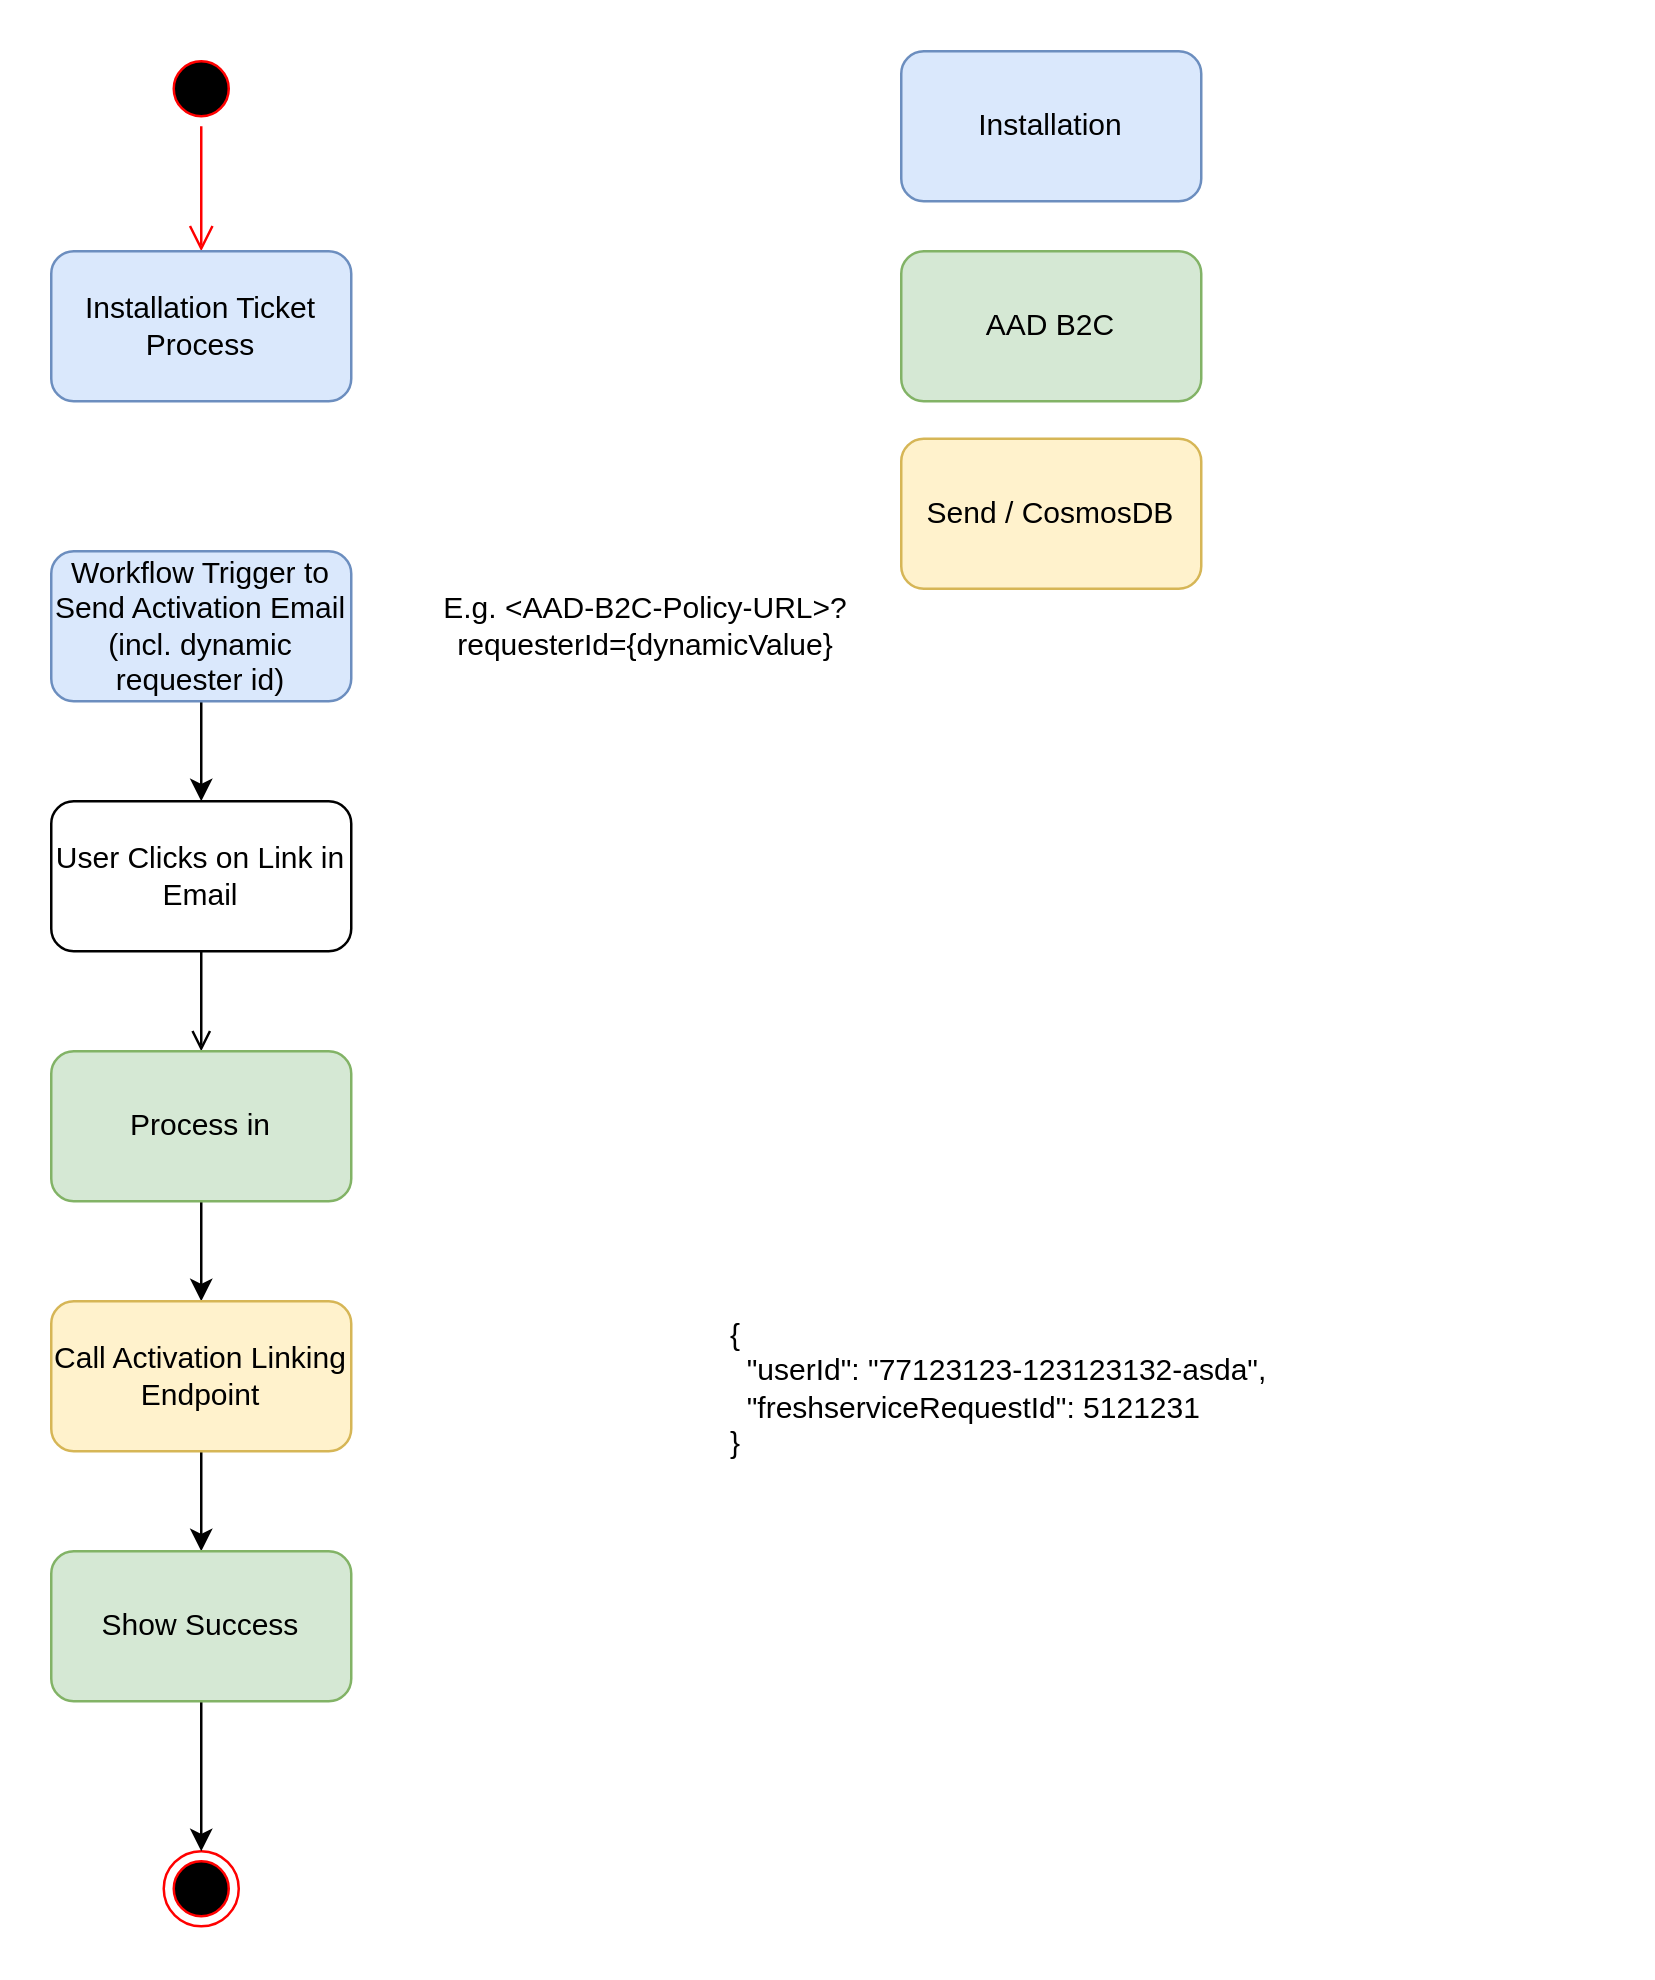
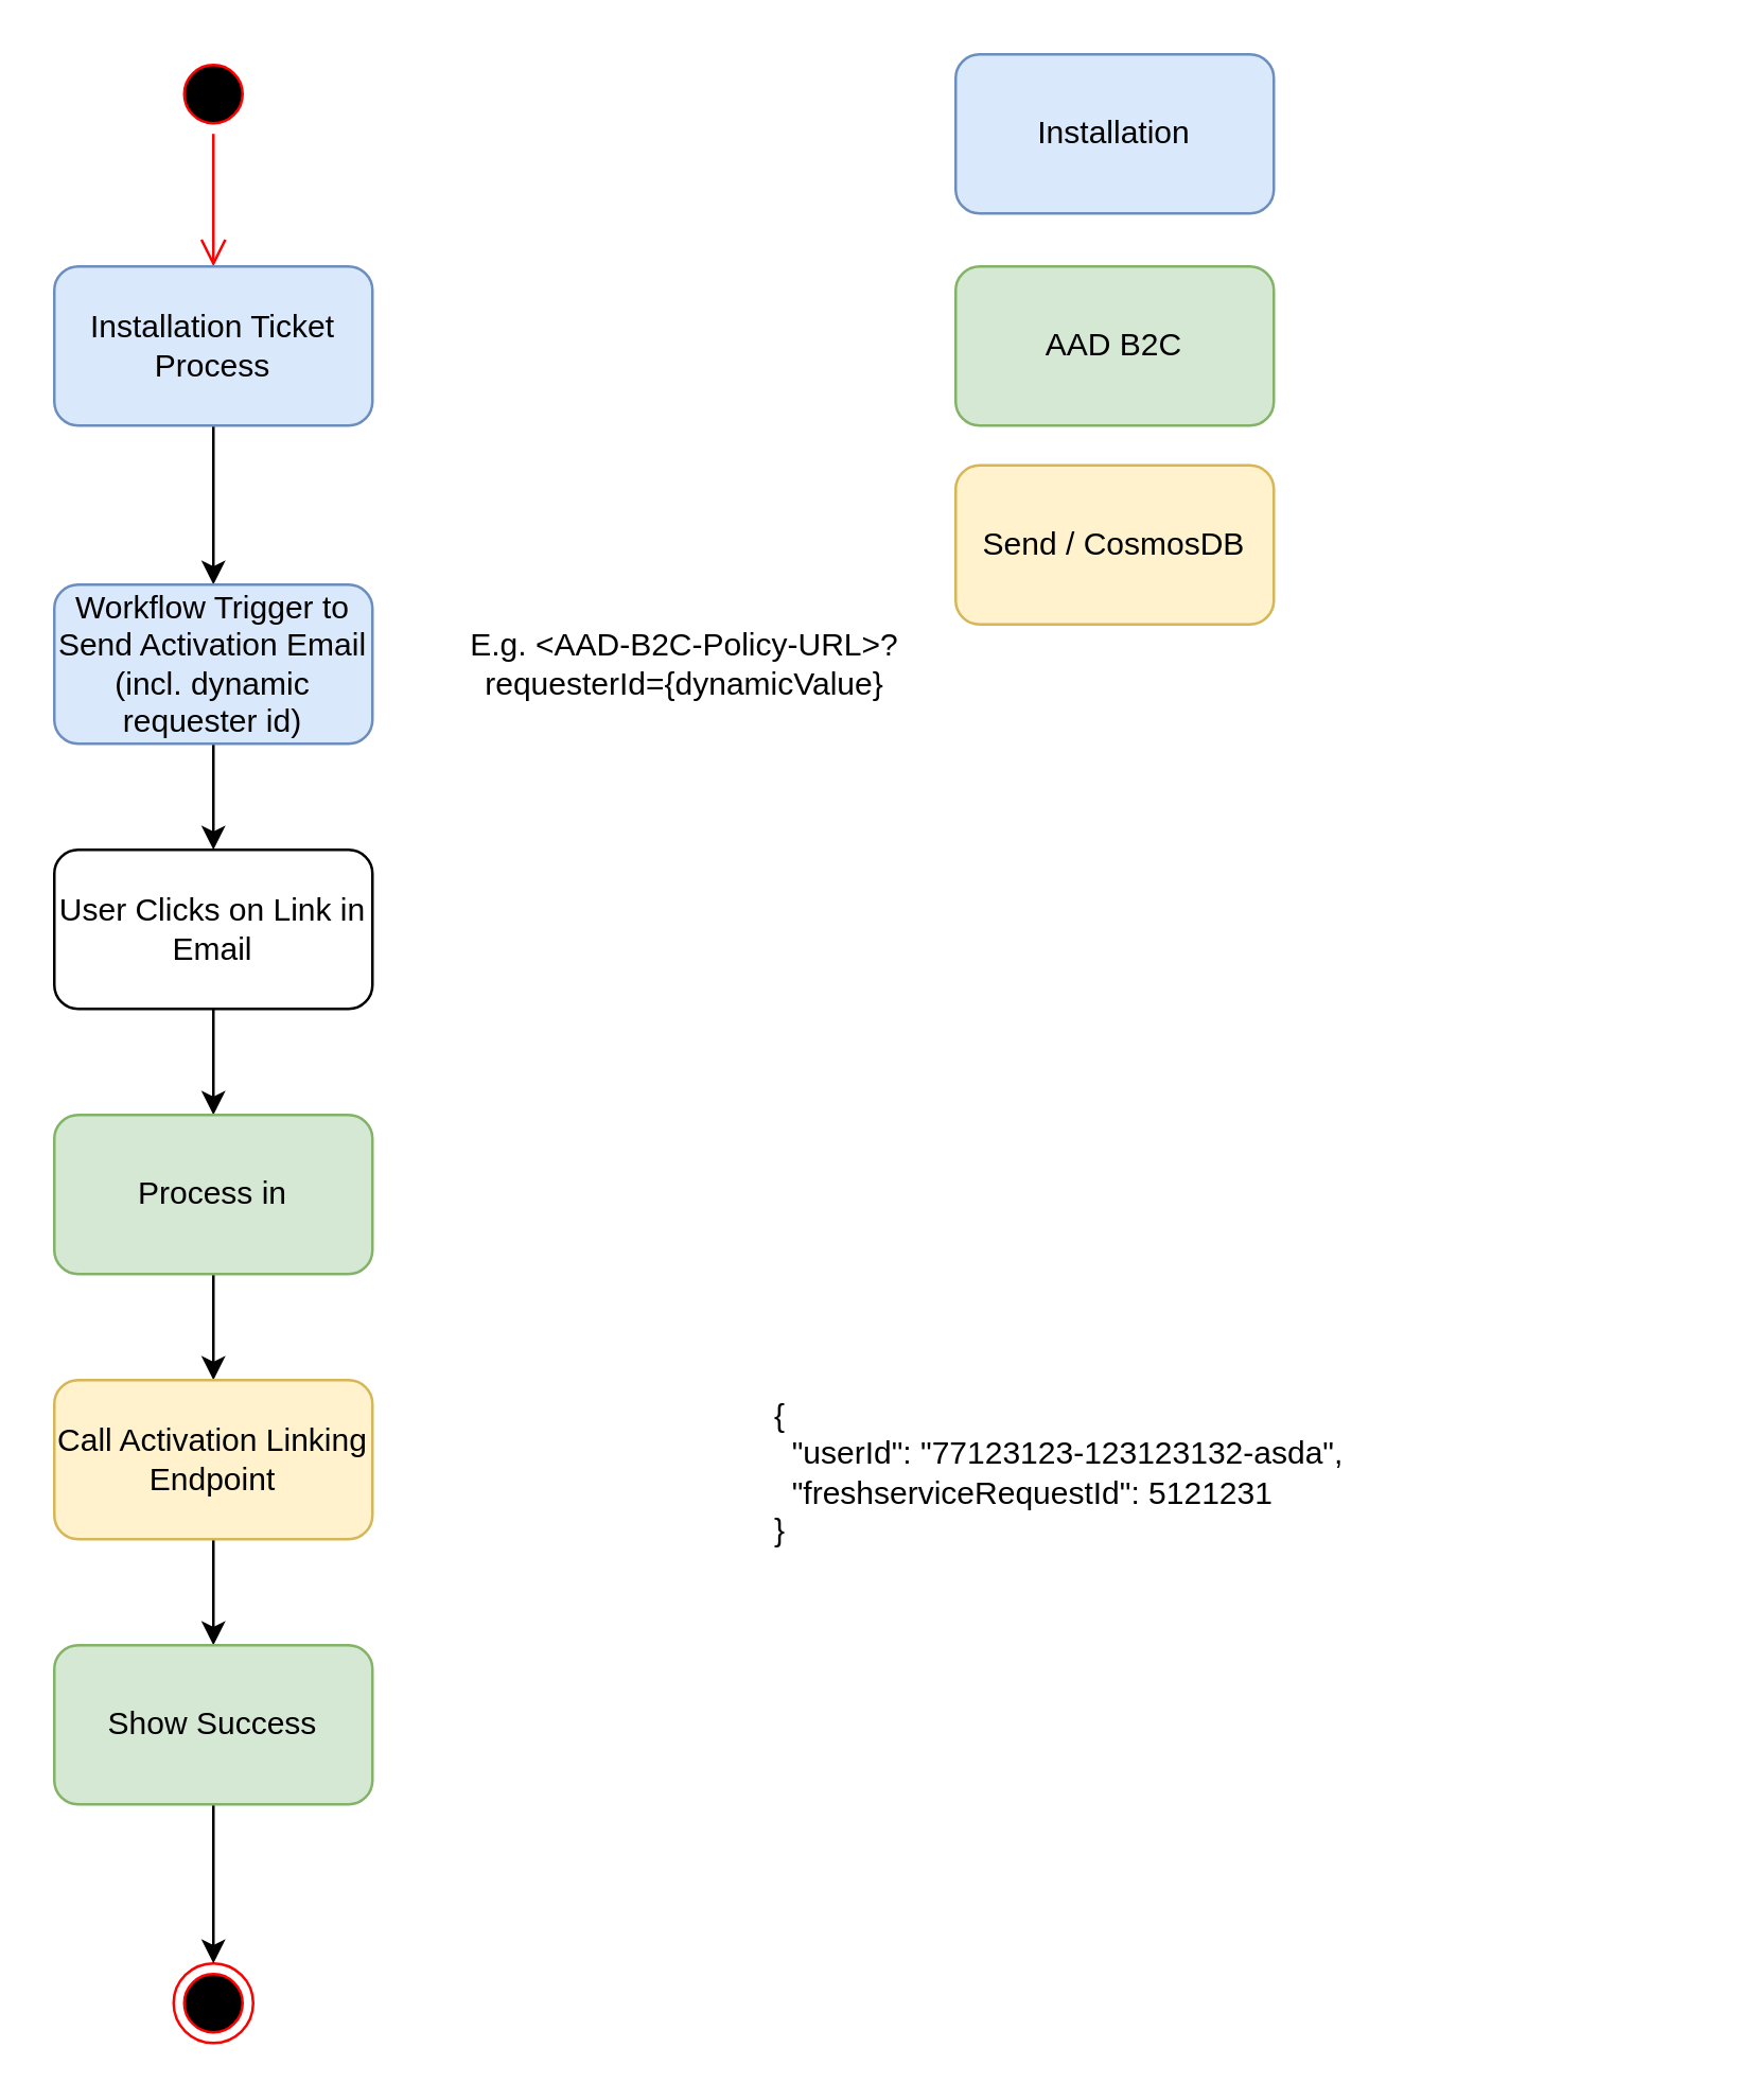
+ <mxCell id="5" style="edgeStyle=orthogonalEdgeStyle;rounded=0;orthogonalLoop=1;jettySize=auto;html=1;exitX=0.5;exitY=1;exitDx=0;exitDy=0;entryX=0.5;entryY=0;entryDx=0;entryDy=0;" edge="1" parent="1" source="6" target="10"><mxGeometry relative="1" as="geometry" /></mxCell>
- <mxCell id="12" style="edgeStyle=orthogonalEdgeStyle;rounded=0;orthogonalLoop=1;jettySize=auto;html=1;exitX=0.5;exitY=1;exitDx=0;exitDy=0;entryX=0.5;entryY=0;entryDx=0;entryDy=0;endArrow=open;" edge="1" parent="1" source="13" target="15"><mxGeometry relative="1" as="geometry" /></mxCell>
+ <mxCell id="12" style="edgeStyle=orthogonalEdgeStyle;rounded=0;orthogonalLoop=1;jettySize=auto;html=1;exitX=0.5;exitY=1;exitDx=0;exitDy=0;entryX=0.5;entryY=0;entryDx=0;entryDy=0;" edge="1" parent="1" source="13" target="15"><mxGeometry relative="1" as="geometry" /></mxCell>
